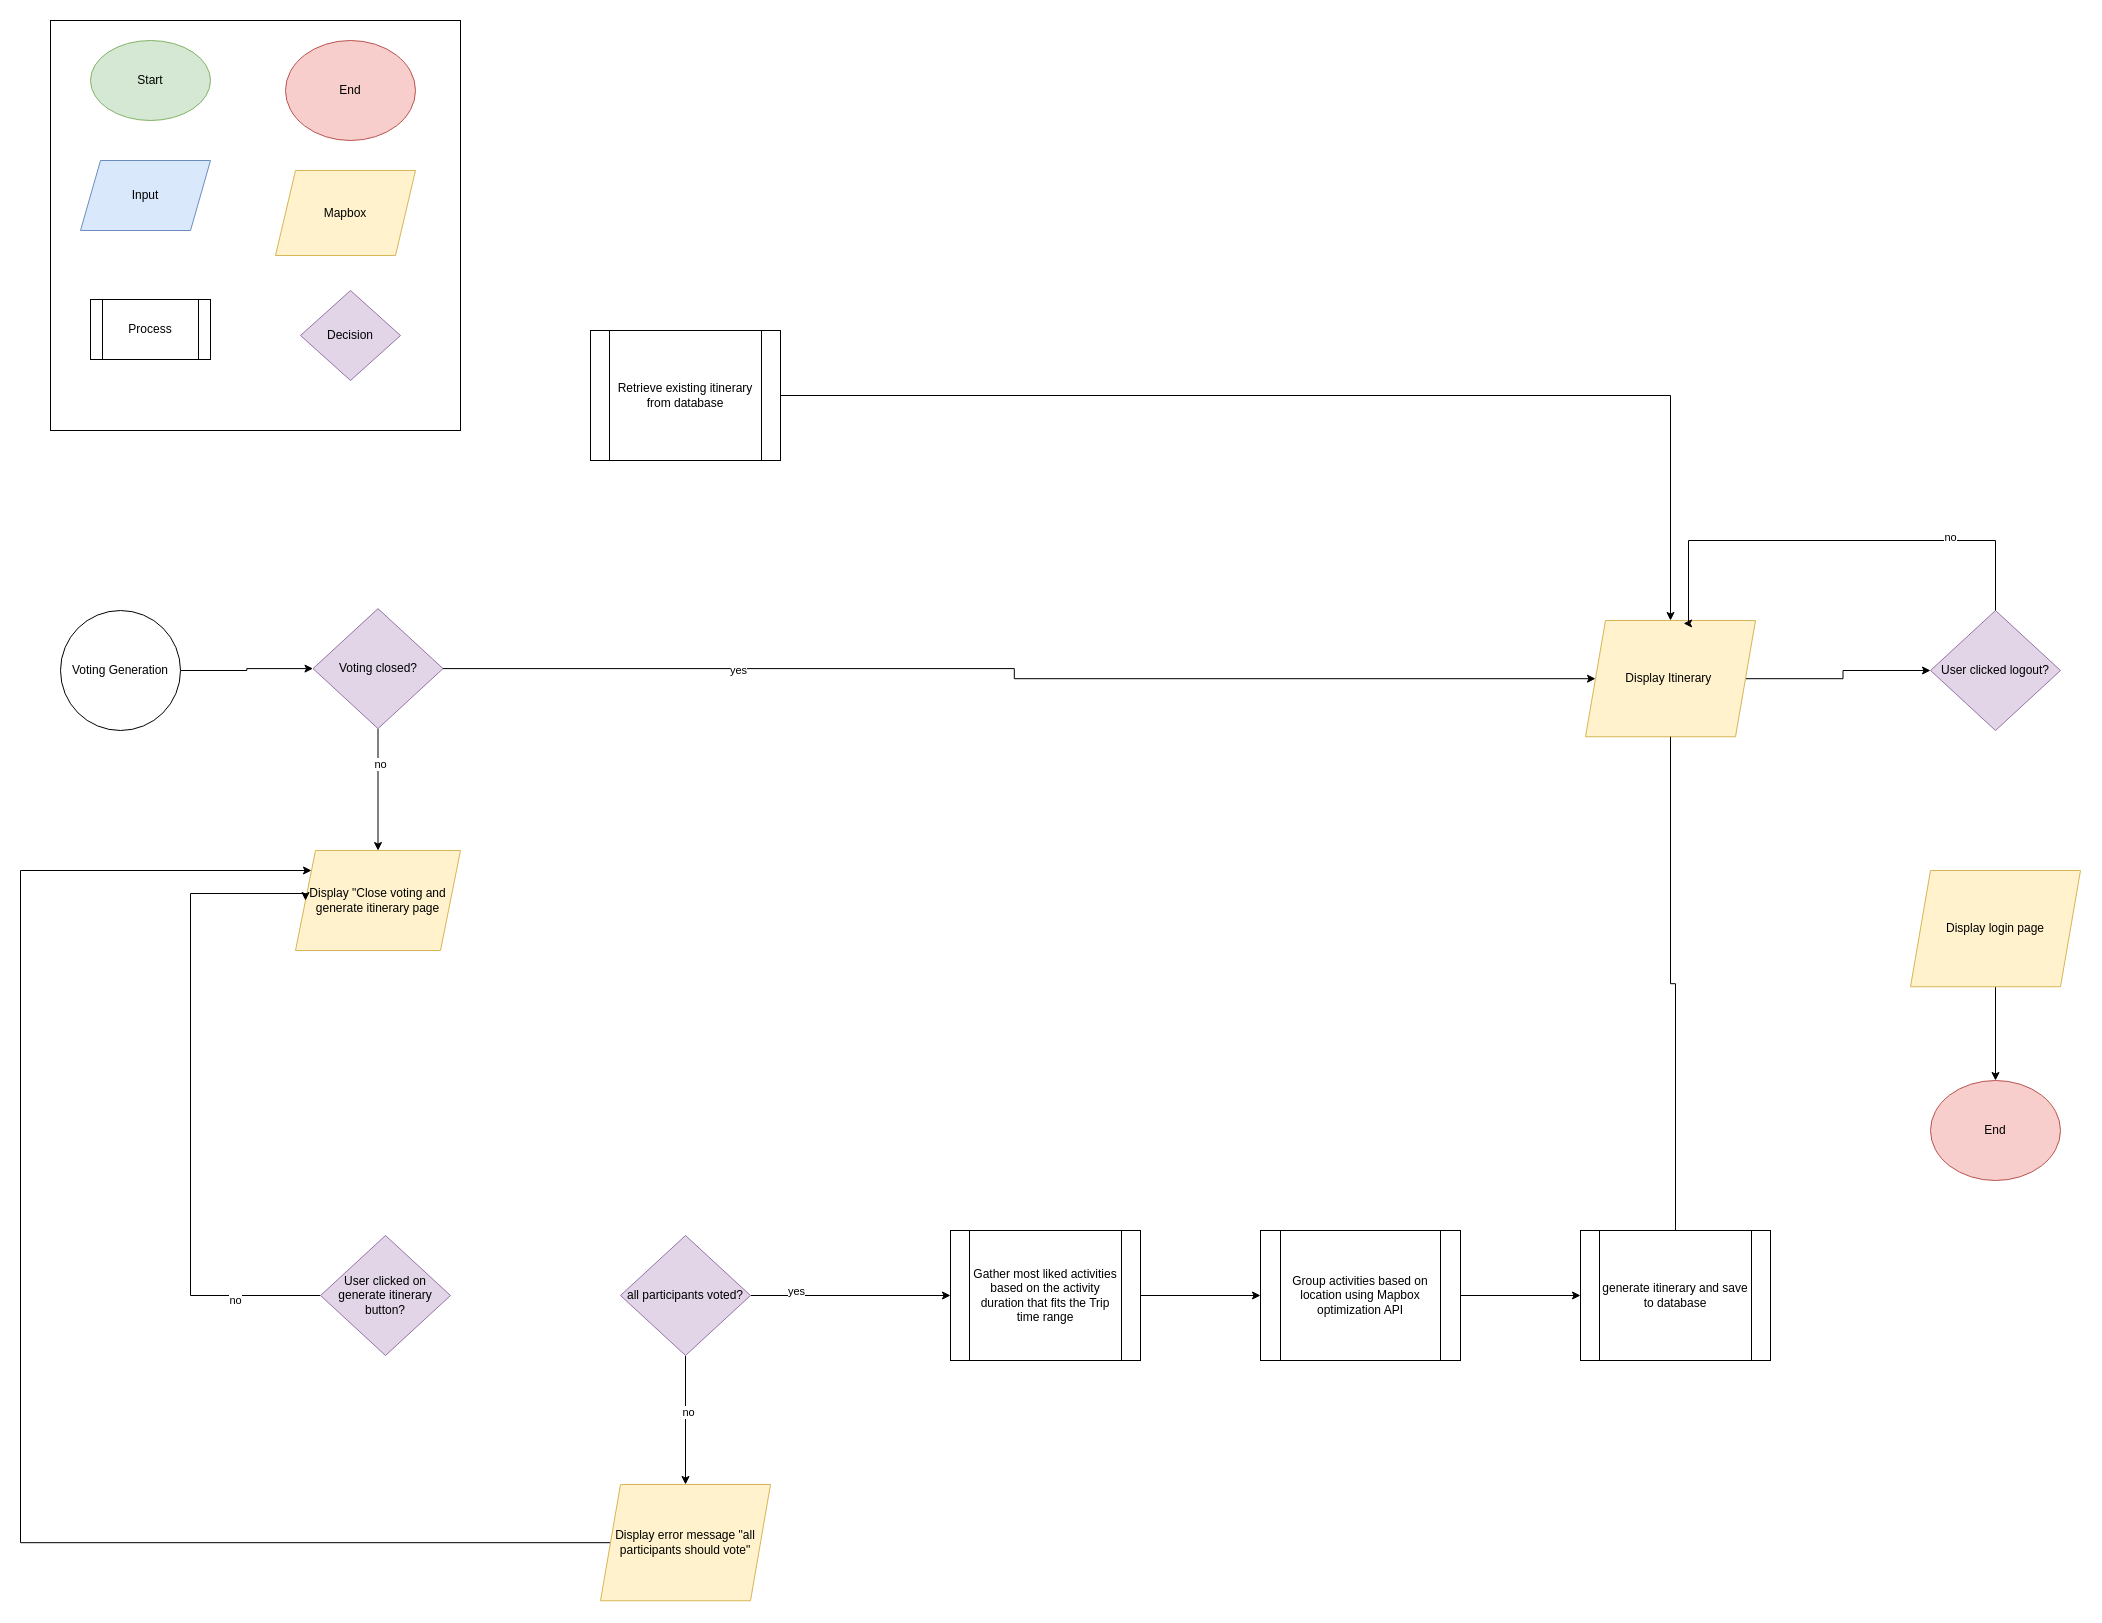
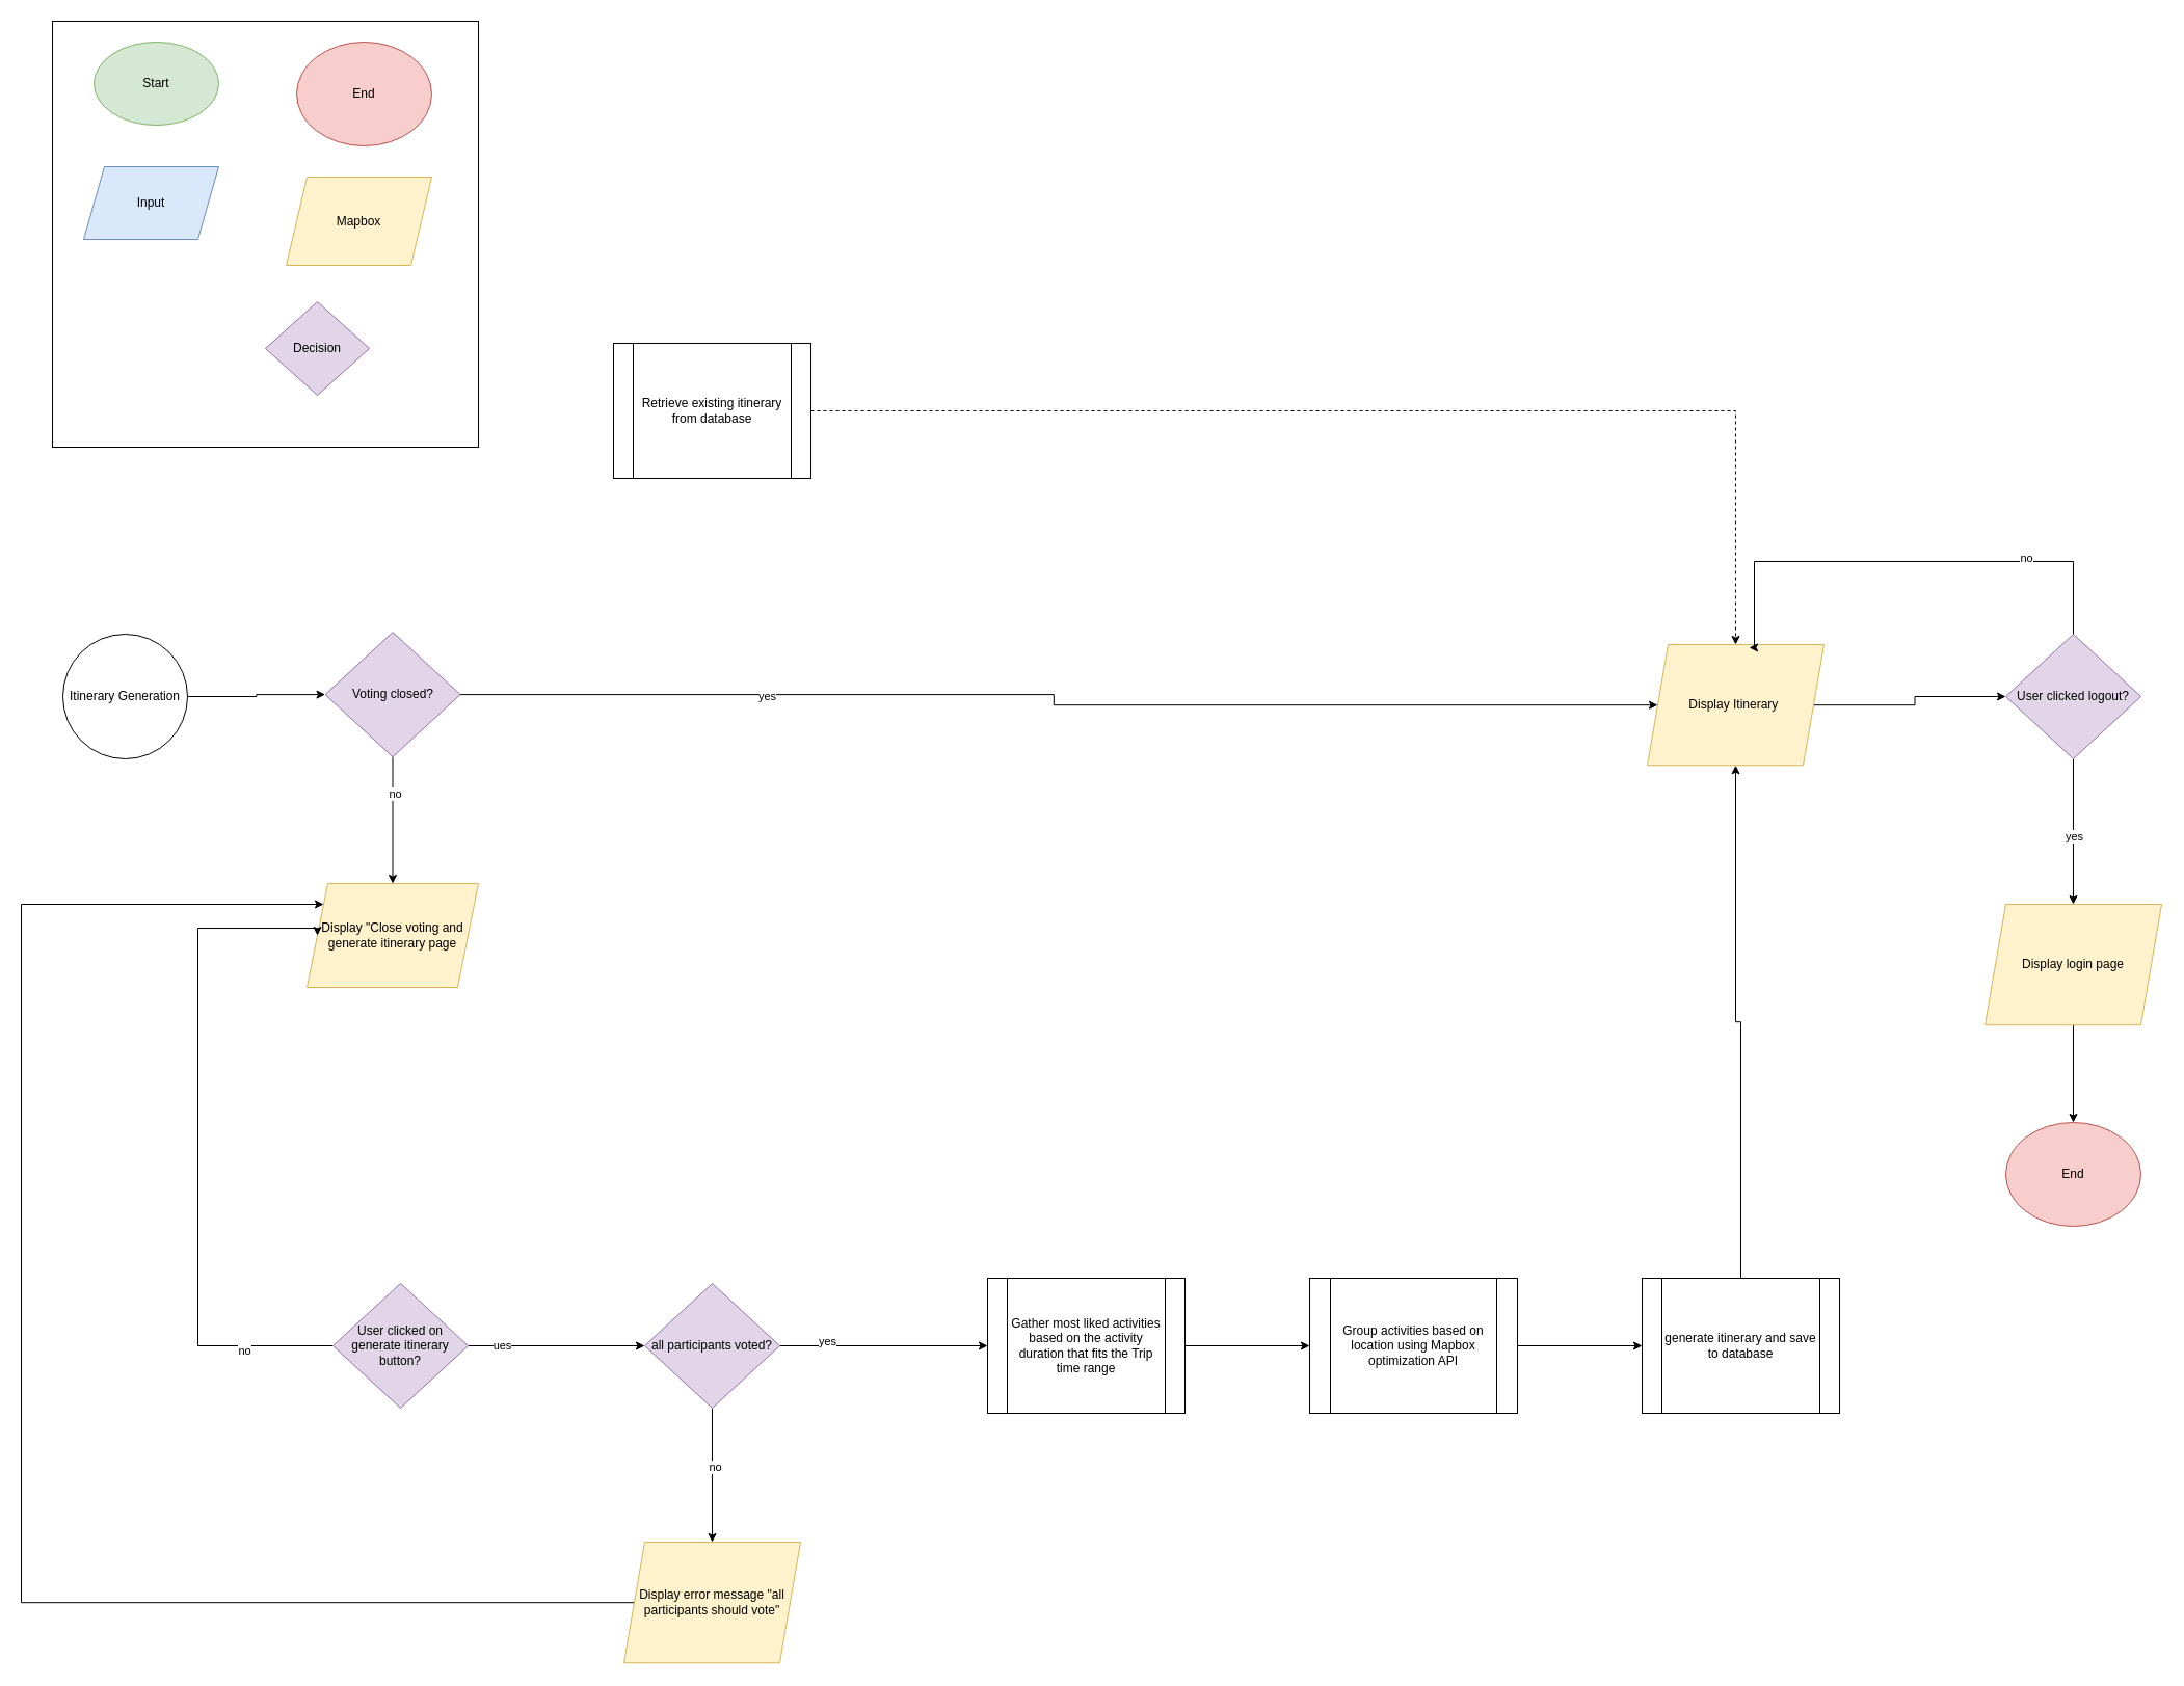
- <mxCell id="5" value="Process" style="shape=process;whiteSpace=wrap;html=1;backgroundOutline=1;" vertex="1" parent="1"><mxGeometry x="90" y="299" width="120" height="60" as="geometry" /></mxCell>
- <mxCell id="4" value="Decision" style="rhombus;whiteSpace=wrap;html=1;fillColor=#e1d5e7;strokeColor=#9673a6;" vertex="1" parent="1"><mxGeometry x="300" y="290" width="100" height="90" as="geometry" /></mxCell>
+ <mxCell id="4" value="Decision" style="rhombus;whiteSpace=wrap;html=1;fillColor=#e1d5e7;strokeColor=#9673a6;" vertex="1" parent="1"><mxGeometry x="255" y="290" width="100" height="90" as="geometry" /></mxCell>
- <mxCell id="30" style="edgeStyle=orthogonalEdgeStyle;rounded=0;orthogonalLoop=1;jettySize=auto;html=1;" edge="1" parent="1" source="31" target="22"><mxGeometry relative="1" as="geometry" /></mxCell>
+ <mxCell id="30" style="edgeStyle=orthogonalEdgeStyle;rounded=0;orthogonalLoop=1;jettySize=auto;html=1;dashed=1;" edge="1" parent="1" source="31" target="22"><mxGeometry relative="1" as="geometry" /></mxCell>
- <mxCell id="10" value="Voting Generation" style="ellipse;whiteSpace=wrap;html=1;aspect=fixed;" vertex="1" parent="1"><mxGeometry x="60" y="610" width="120" height="120" as="geometry" /></mxCell>
+ <mxCell id="10" value="Itinerary Generation" style="ellipse;whiteSpace=wrap;html=1;aspect=fixed;" vertex="1" parent="1"><mxGeometry x="60" y="610" width="120" height="120" as="geometry" /></mxCell>
- <mxCell id="28" style="edgeStyle=orthogonalEdgeStyle;rounded=0;orthogonalLoop=1;jettySize=auto;html=1;endArrow=none;" edge="1" parent="1" source="29" target="22"><mxGeometry relative="1" as="geometry" /></mxCell>
+ <mxCell id="28" style="edgeStyle=orthogonalEdgeStyle;rounded=0;orthogonalLoop=1;jettySize=auto;html=1;" edge="1" parent="1" source="29" target="22"><mxGeometry relative="1" as="geometry" /></mxCell>
+ <mxCell id="39" style="edgeStyle=orthogonalEdgeStyle;rounded=0;orthogonalLoop=1;jettySize=auto;html=1;" edge="1" parent="1" source="41" target="44"><mxGeometry relative="1" as="geometry" /></mxCell>
+ <mxCell id="40" value="yes" style="edgeLabel;html=1;align=center;verticalAlign=middle;resizable=0;points=[];" vertex="1" connectable="0" parent="39"><mxGeometry x="0.061" relative="1" as="geometry"><mxPoint as="offset" /></mxGeometry></mxCell>
+ <mxCell id="18" style="edgeStyle=orthogonalEdgeStyle;rounded=0;orthogonalLoop=1;jettySize=auto;html=1;" edge="1" parent="1" source="20" target="36"><mxGeometry relative="1" as="geometry" /></mxCell>
+ <mxCell id="19" value="ues" style="edgeLabel;html=1;align=center;verticalAlign=middle;resizable=0;points=[];" vertex="1" connectable="0" parent="18"><mxGeometry x="-0.619" y="1" relative="1" as="geometry"><mxPoint as="offset" /></mxGeometry></mxCell>
